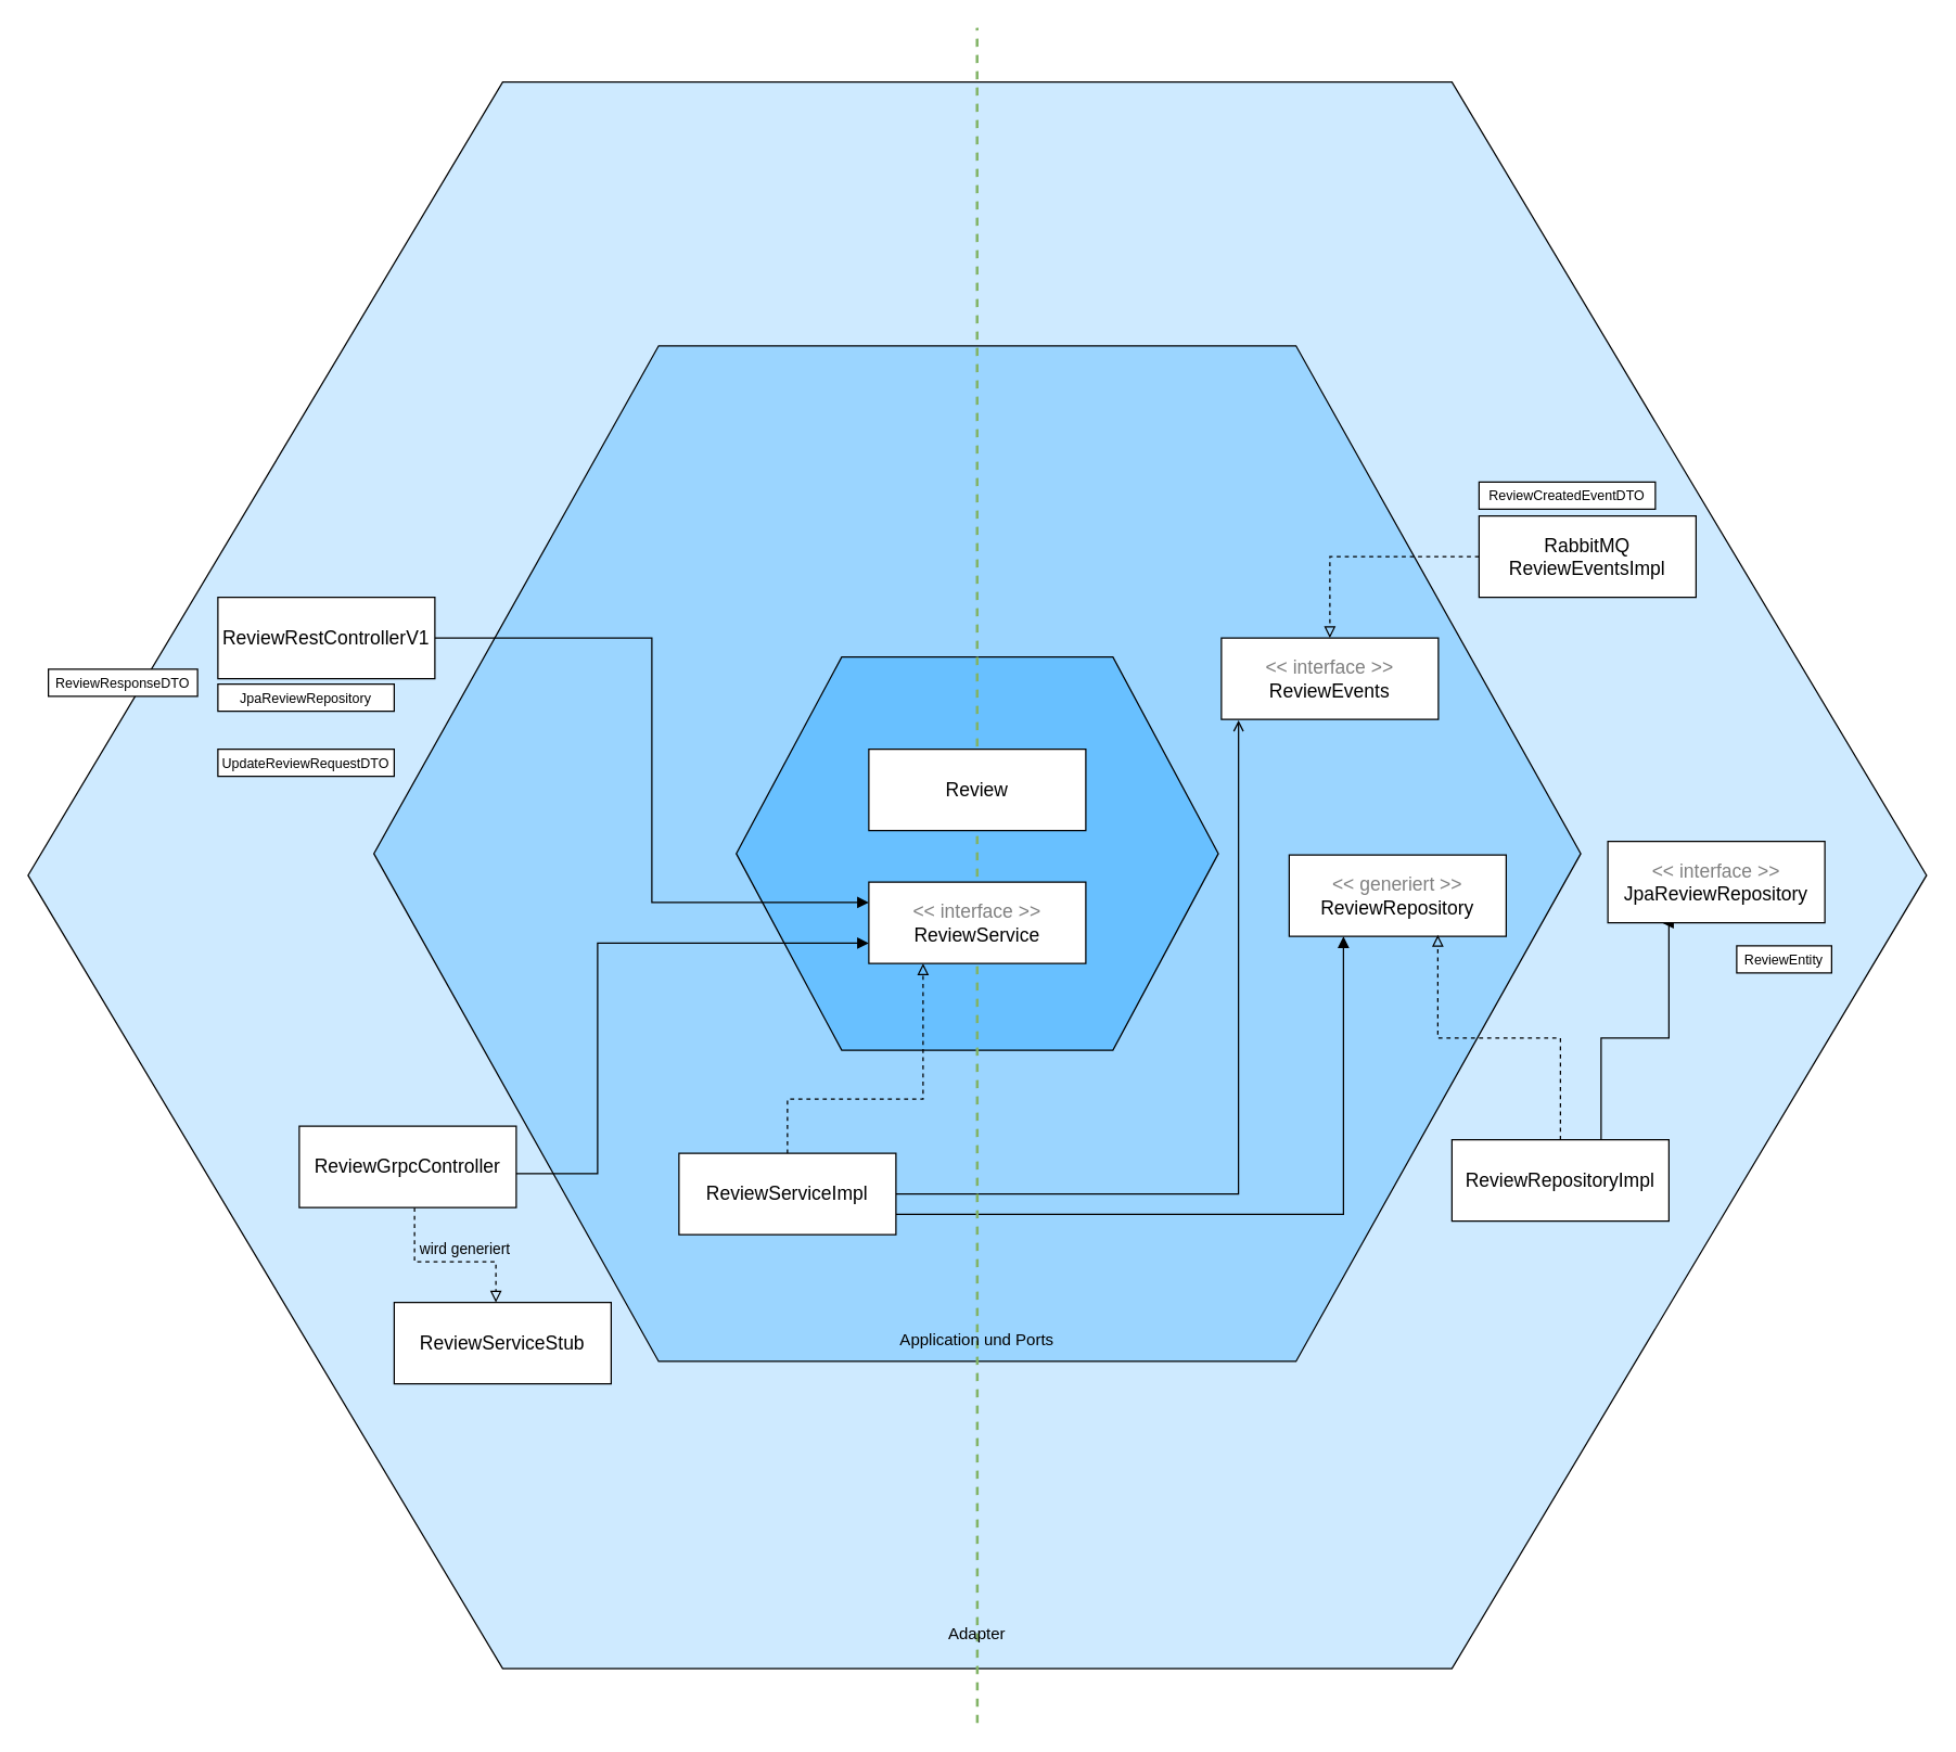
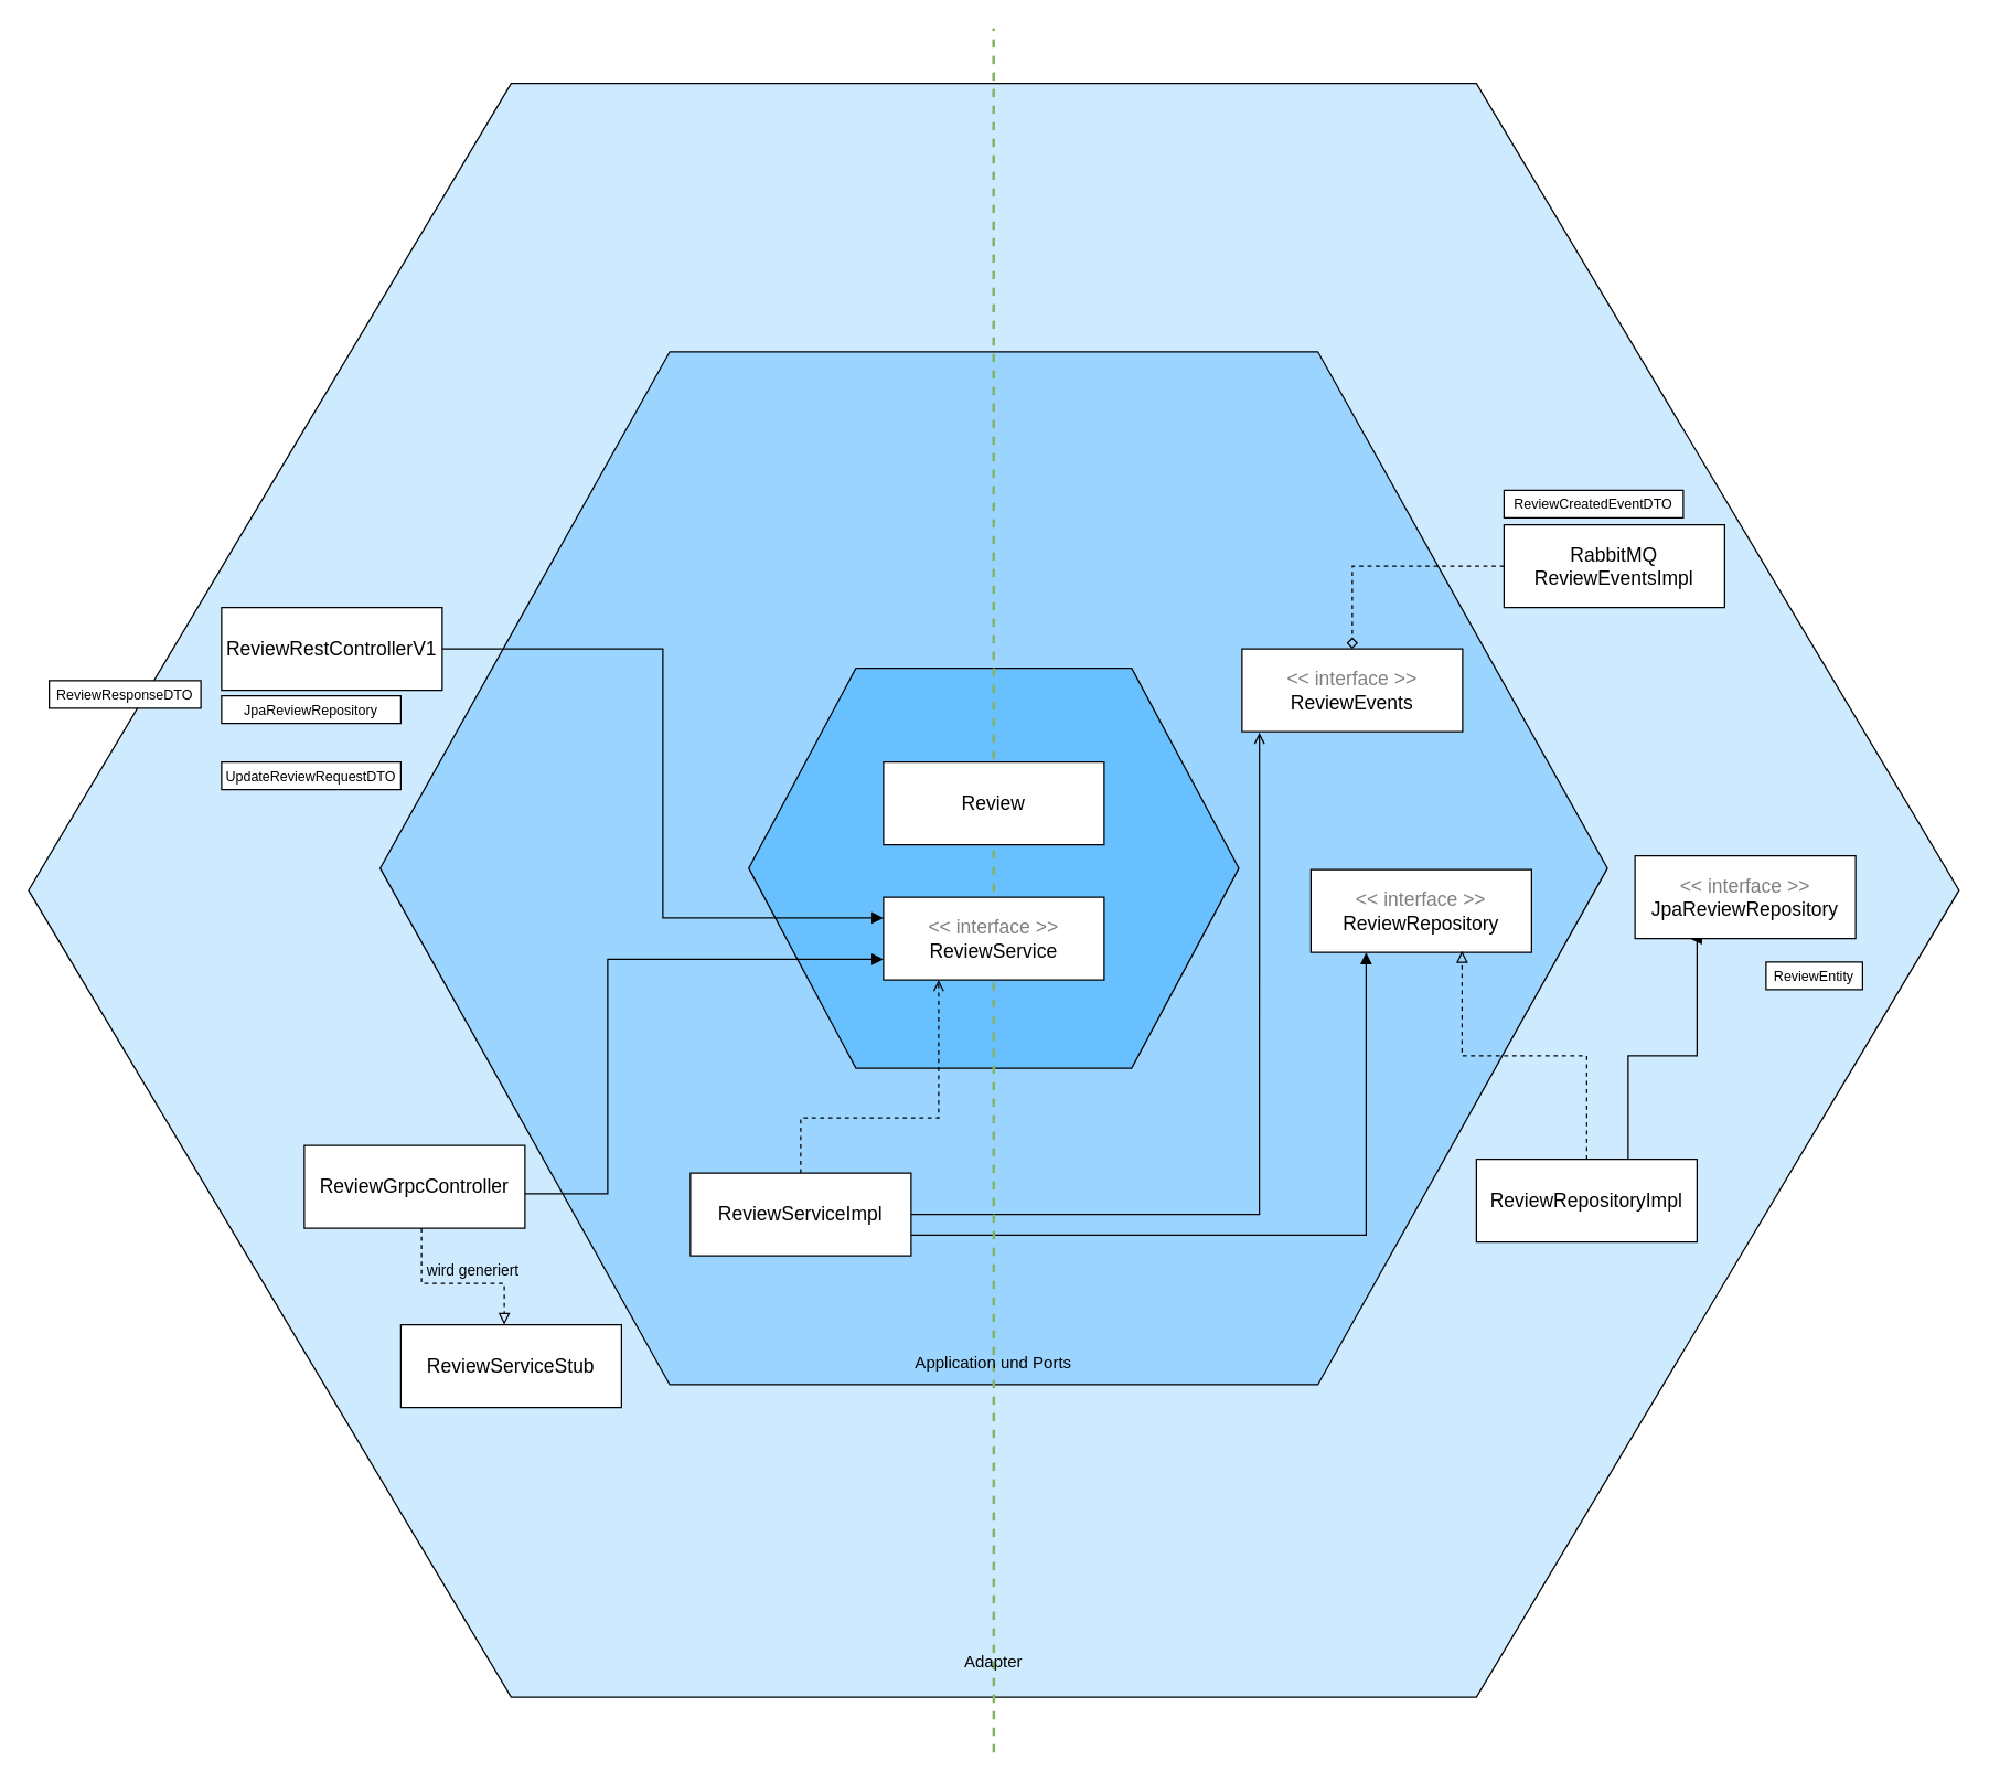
- <mxCell id="11" style="edgeStyle=orthogonalEdgeStyle;rounded=0;orthogonalLoop=1;jettySize=auto;html=1;endArrow=block;endFill=0;dashed=1;entryX=0.5;entryY=0;entryDx=0;entryDy=0;" parent="1" source="12" target="8" edge="1"><mxGeometry relative="1" as="geometry" /></mxCell>
+ <mxCell id="11" style="edgeStyle=orthogonalEdgeStyle;rounded=0;orthogonalLoop=1;jettySize=auto;html=1;endArrow=diamond;endFill=0;dashed=1;entryX=0.5;entryY=0;entryDx=0;entryDy=0;" parent="1" source="12" target="8" edge="1"><mxGeometry relative="1" as="geometry" /></mxCell>
- <mxCell id="9" value="&lt;div&gt;&lt;font color=&quot;#808080&quot;&gt;&amp;lt;&amp;lt; generiert &amp;gt;&amp;gt;&lt;/font&gt;&lt;/div&gt;&lt;div&gt;&lt;font&gt;ReviewRepository&lt;br&gt;&lt;/font&gt;&lt;/div&gt;" style="rounded=0;whiteSpace=wrap;html=1;fontSize=14;" parent="1" vertex="1"><mxGeometry x="950" y="630" width="160" height="60" as="geometry" /></mxCell>
+ <mxCell id="9" value="&lt;div&gt;&lt;font color=&quot;#808080&quot;&gt;&amp;lt;&amp;lt; interface &amp;gt;&amp;gt;&lt;/font&gt;&lt;/div&gt;&lt;div&gt;&lt;font&gt;ReviewRepository&lt;br&gt;&lt;/font&gt;&lt;/div&gt;" style="rounded=0;whiteSpace=wrap;html=1;fontSize=14;" parent="1" vertex="1"><mxGeometry x="950" y="630" width="160" height="60" as="geometry" /></mxCell>
- <mxCell id="7" style="edgeStyle=orthogonalEdgeStyle;rounded=0;orthogonalLoop=1;jettySize=auto;html=1;dashed=1;endArrow=block;endFill=0;entryX=0.25;entryY=1;entryDx=0;entryDy=0;" parent="1" source="32" target="31" edge="1"><mxGeometry relative="1" as="geometry"><mxPoint x="660" y="730" as="targetPoint" /><Array as="points"><mxPoint x="580" y="810" /><mxPoint x="680" y="810" /></Array></mxGeometry></mxCell>
+ <mxCell id="7" style="edgeStyle=orthogonalEdgeStyle;rounded=0;orthogonalLoop=1;jettySize=auto;html=1;dashed=1;endArrow=open;endFill=0;entryX=0.25;entryY=1;entryDx=0;entryDy=0;" parent="1" source="32" target="31" edge="1"><mxGeometry relative="1" as="geometry"><mxPoint x="660" y="730" as="targetPoint" /><Array as="points"><mxPoint x="580" y="810" /><mxPoint x="680" y="810" /></Array></mxGeometry></mxCell>
